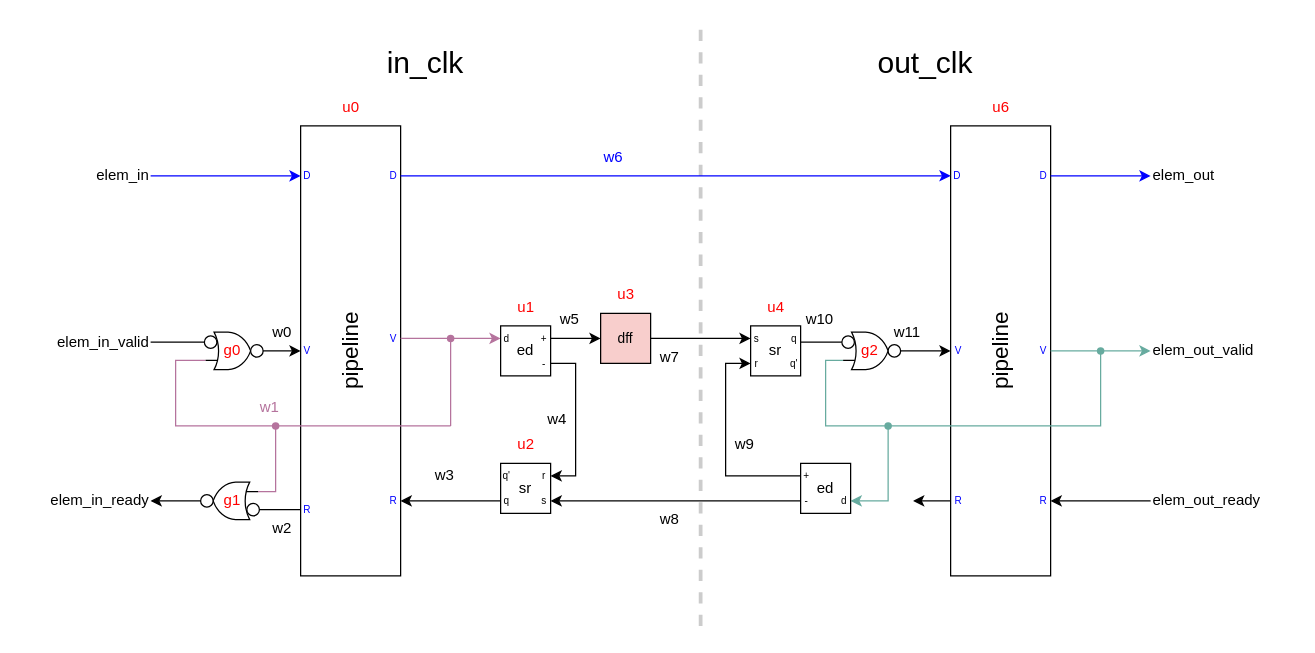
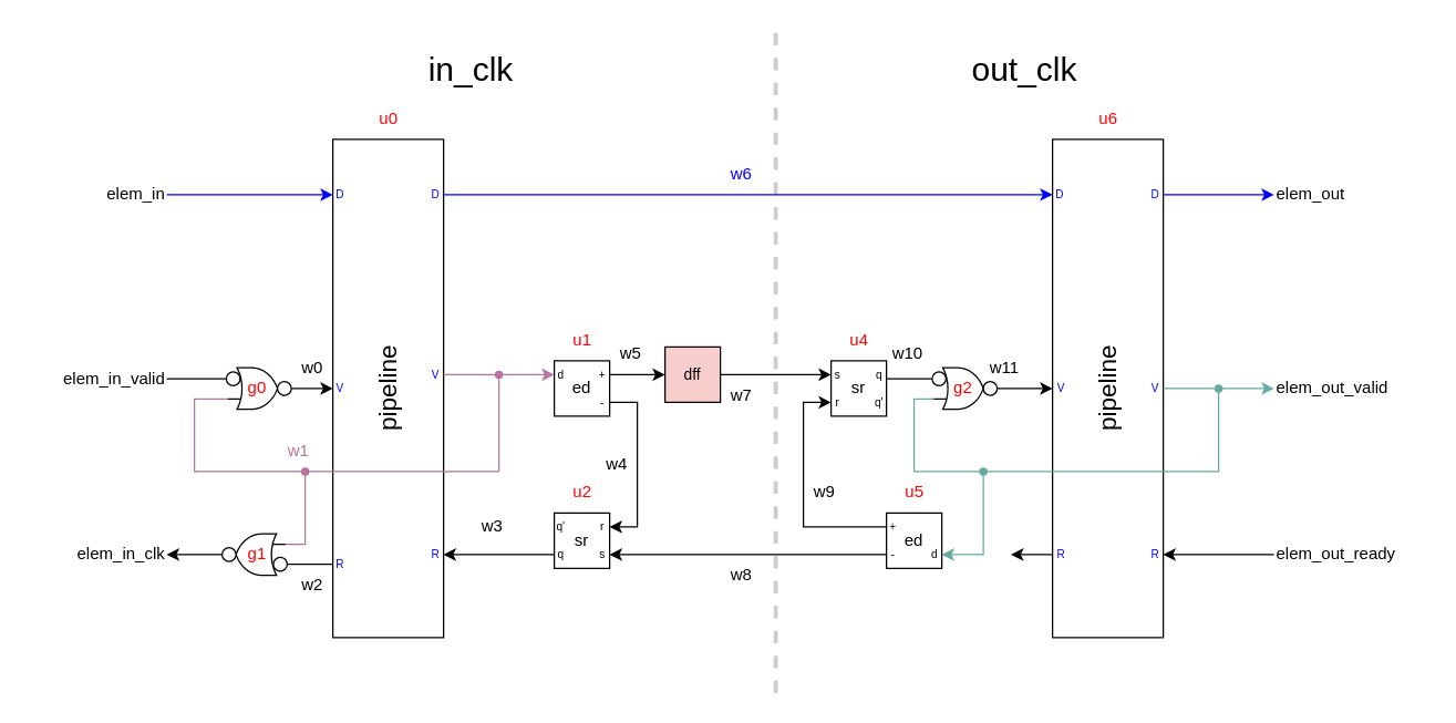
- <mxCell id="94" value="w6" style="text;html=1;align=center;verticalAlign=middle;resizable=0;points=[];autosize=1;strokeColor=none;fillColor=none;fontColor=#0000FF;" parent="1" vertex="1"><mxGeometry x="470" y="110" width="40" height="30" as="geometry" /></mxCell>
+ <mxCell id="94" value="w6" style="text;html=1;align=center;verticalAlign=middle;resizable=0;points=[];autosize=1;strokeColor=none;fillColor=none;fontColor=#0000FF;" parent="1" vertex="1"><mxGeometry x="515" y="110" width="40" height="30" as="geometry" /></mxCell>
- <mxCell id="100" value="u3" style="text;html=1;align=center;verticalAlign=middle;resizable=0;points=[];autosize=1;strokeColor=none;fillColor=none;fontColor=#FF0000;" parent="1" vertex="1"><mxGeometry x="480" y="220" width="40" height="30" as="geometry" /></mxCell>
+ <mxCell id="102" value="u5" style="text;html=1;align=center;verticalAlign=middle;resizable=0;points=[];autosize=1;strokeColor=none;fillColor=none;fontColor=#FF0000;" parent="1" vertex="1"><mxGeometry x="640" y="340" width="40" height="30" as="geometry" /></mxCell>
- <mxCell id="50" value="elem_in_ready" style="text;html=1;align=right;verticalAlign=middle;resizable=0;points=[];autosize=1;strokeColor=none;fillColor=none;" parent="1" vertex="1"><mxGeometry x="20" y="385" width="100" height="30" as="geometry" /></mxCell>
+ <mxCell id="50" value="elem_in_clk" style="text;html=1;align=right;verticalAlign=middle;resizable=0;points=[];autosize=1;strokeColor=none;fillColor=none;" parent="1" vertex="1"><mxGeometry x="20" y="385" width="100" height="30" as="geometry" /></mxCell>
